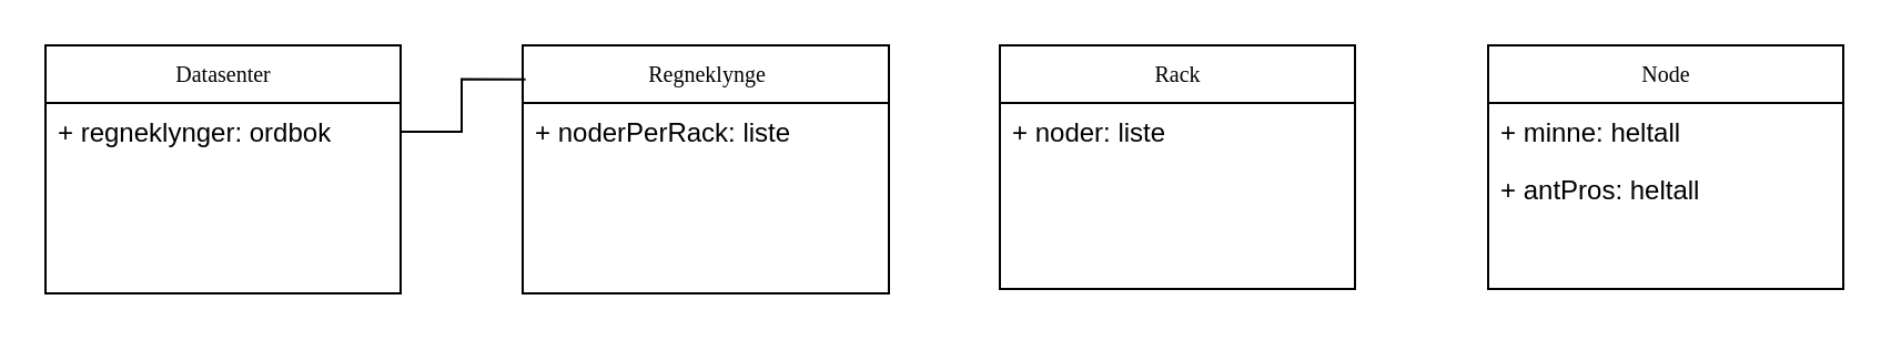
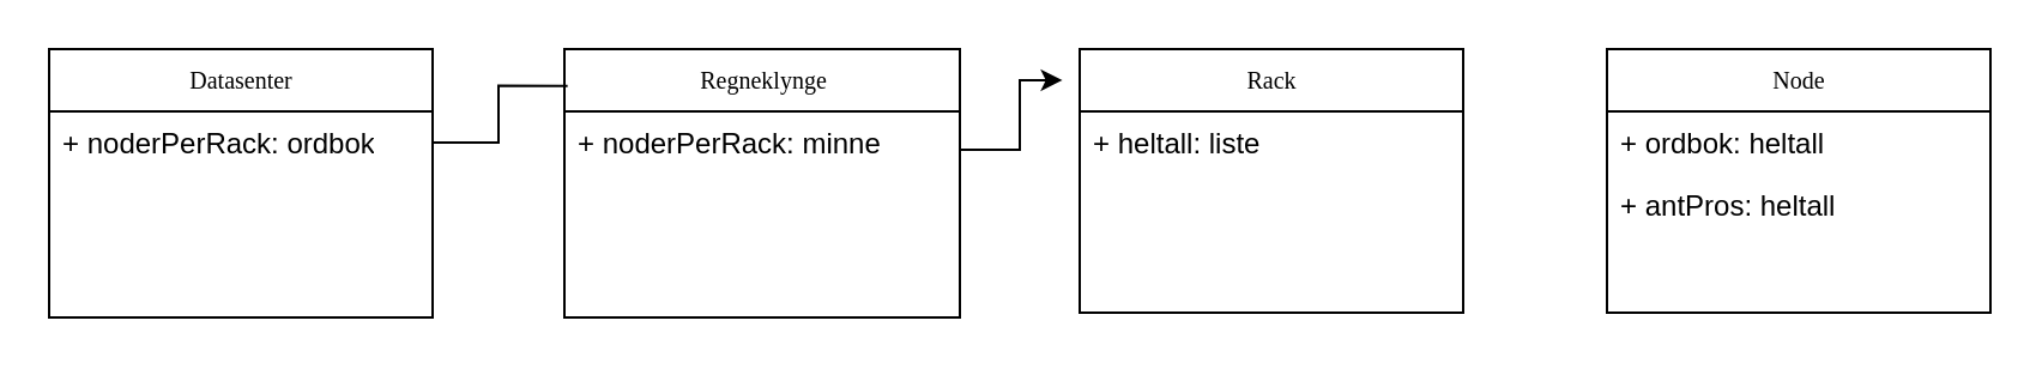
+ <mxCell id="2" value="" style="edgeStyle=orthogonalEdgeStyle;rounded=0;orthogonalLoop=1;jettySize=auto;html=1;entryX=-0.045;entryY=0.118;entryDx=0;entryDy=0;entryPerimeter=0;" edge="1" parent="1" source="3" target="5"><mxGeometry relative="1" as="geometry"><Array as="points"><mxPoint x="425" y="62" /><mxPoint x="425" y="33" /></Array></mxGeometry></mxCell>
- <mxCell id="8" value="+ regneklynger: ordbok" style="text;html=1;strokeColor=none;fillColor=none;align=left;verticalAlign=top;spacingLeft=4;spacingRight=4;whiteSpace=wrap;overflow=hidden;rotatable=0;points=[[0,0.5],[1,0.5]];portConstraint=eastwest;" parent="7" vertex="1"><mxGeometry y="26" width="160" height="26" as="geometry" /></mxCell>
+ <mxCell id="8" value="+ noderPerRack: ordbok" style="text;html=1;strokeColor=none;fillColor=none;align=left;verticalAlign=top;spacingLeft=4;spacingRight=4;whiteSpace=wrap;overflow=hidden;rotatable=0;points=[[0,0.5],[1,0.5]];portConstraint=eastwest;" parent="7" vertex="1"><mxGeometry y="26" width="160" height="26" as="geometry" /></mxCell>
- <mxCell id="4" value="+ noderPerRack: liste" style="text;html=1;strokeColor=none;fillColor=none;align=left;verticalAlign=top;spacingLeft=4;spacingRight=4;whiteSpace=wrap;overflow=hidden;rotatable=0;points=[[0,0.5],[1,0.5]];portConstraint=eastwest;" parent="3" vertex="1"><mxGeometry y="26" width="165" height="26" as="geometry" /></mxCell>
+ <mxCell id="4" value="+ noderPerRack: minne" style="text;html=1;strokeColor=none;fillColor=none;align=left;verticalAlign=top;spacingLeft=4;spacingRight=4;whiteSpace=wrap;overflow=hidden;rotatable=0;points=[[0,0.5],[1,0.5]];portConstraint=eastwest;" parent="3" vertex="1"><mxGeometry y="26" width="165" height="26" as="geometry" /></mxCell>
- <mxCell id="6" value="+ noder: liste" style="text;html=1;strokeColor=none;fillColor=none;align=left;verticalAlign=top;spacingLeft=4;spacingRight=4;whiteSpace=wrap;overflow=hidden;rotatable=0;points=[[0,0.5],[1,0.5]];portConstraint=eastwest;" parent="5" vertex="1"><mxGeometry y="26" width="160" height="26" as="geometry" /></mxCell>
+ <mxCell id="6" value="+ heltall: liste" style="text;html=1;strokeColor=none;fillColor=none;align=left;verticalAlign=top;spacingLeft=4;spacingRight=4;whiteSpace=wrap;overflow=hidden;rotatable=0;points=[[0,0.5],[1,0.5]];portConstraint=eastwest;" parent="5" vertex="1"><mxGeometry y="26" width="160" height="26" as="geometry" /></mxCell>
- <mxCell id="10" value="+ minne: heltall" style="text;html=1;strokeColor=none;fillColor=none;align=left;verticalAlign=top;spacingLeft=4;spacingRight=4;whiteSpace=wrap;overflow=hidden;rotatable=0;points=[[0,0.5],[1,0.5]];portConstraint=eastwest;" vertex="1" parent="9"><mxGeometry y="26" width="160" height="26" as="geometry" /></mxCell>
+ <mxCell id="10" value="+ ordbok: heltall" style="text;html=1;strokeColor=none;fillColor=none;align=left;verticalAlign=top;spacingLeft=4;spacingRight=4;whiteSpace=wrap;overflow=hidden;rotatable=0;points=[[0,0.5],[1,0.5]];portConstraint=eastwest;" vertex="1" parent="9"><mxGeometry y="26" width="160" height="26" as="geometry" /></mxCell>
